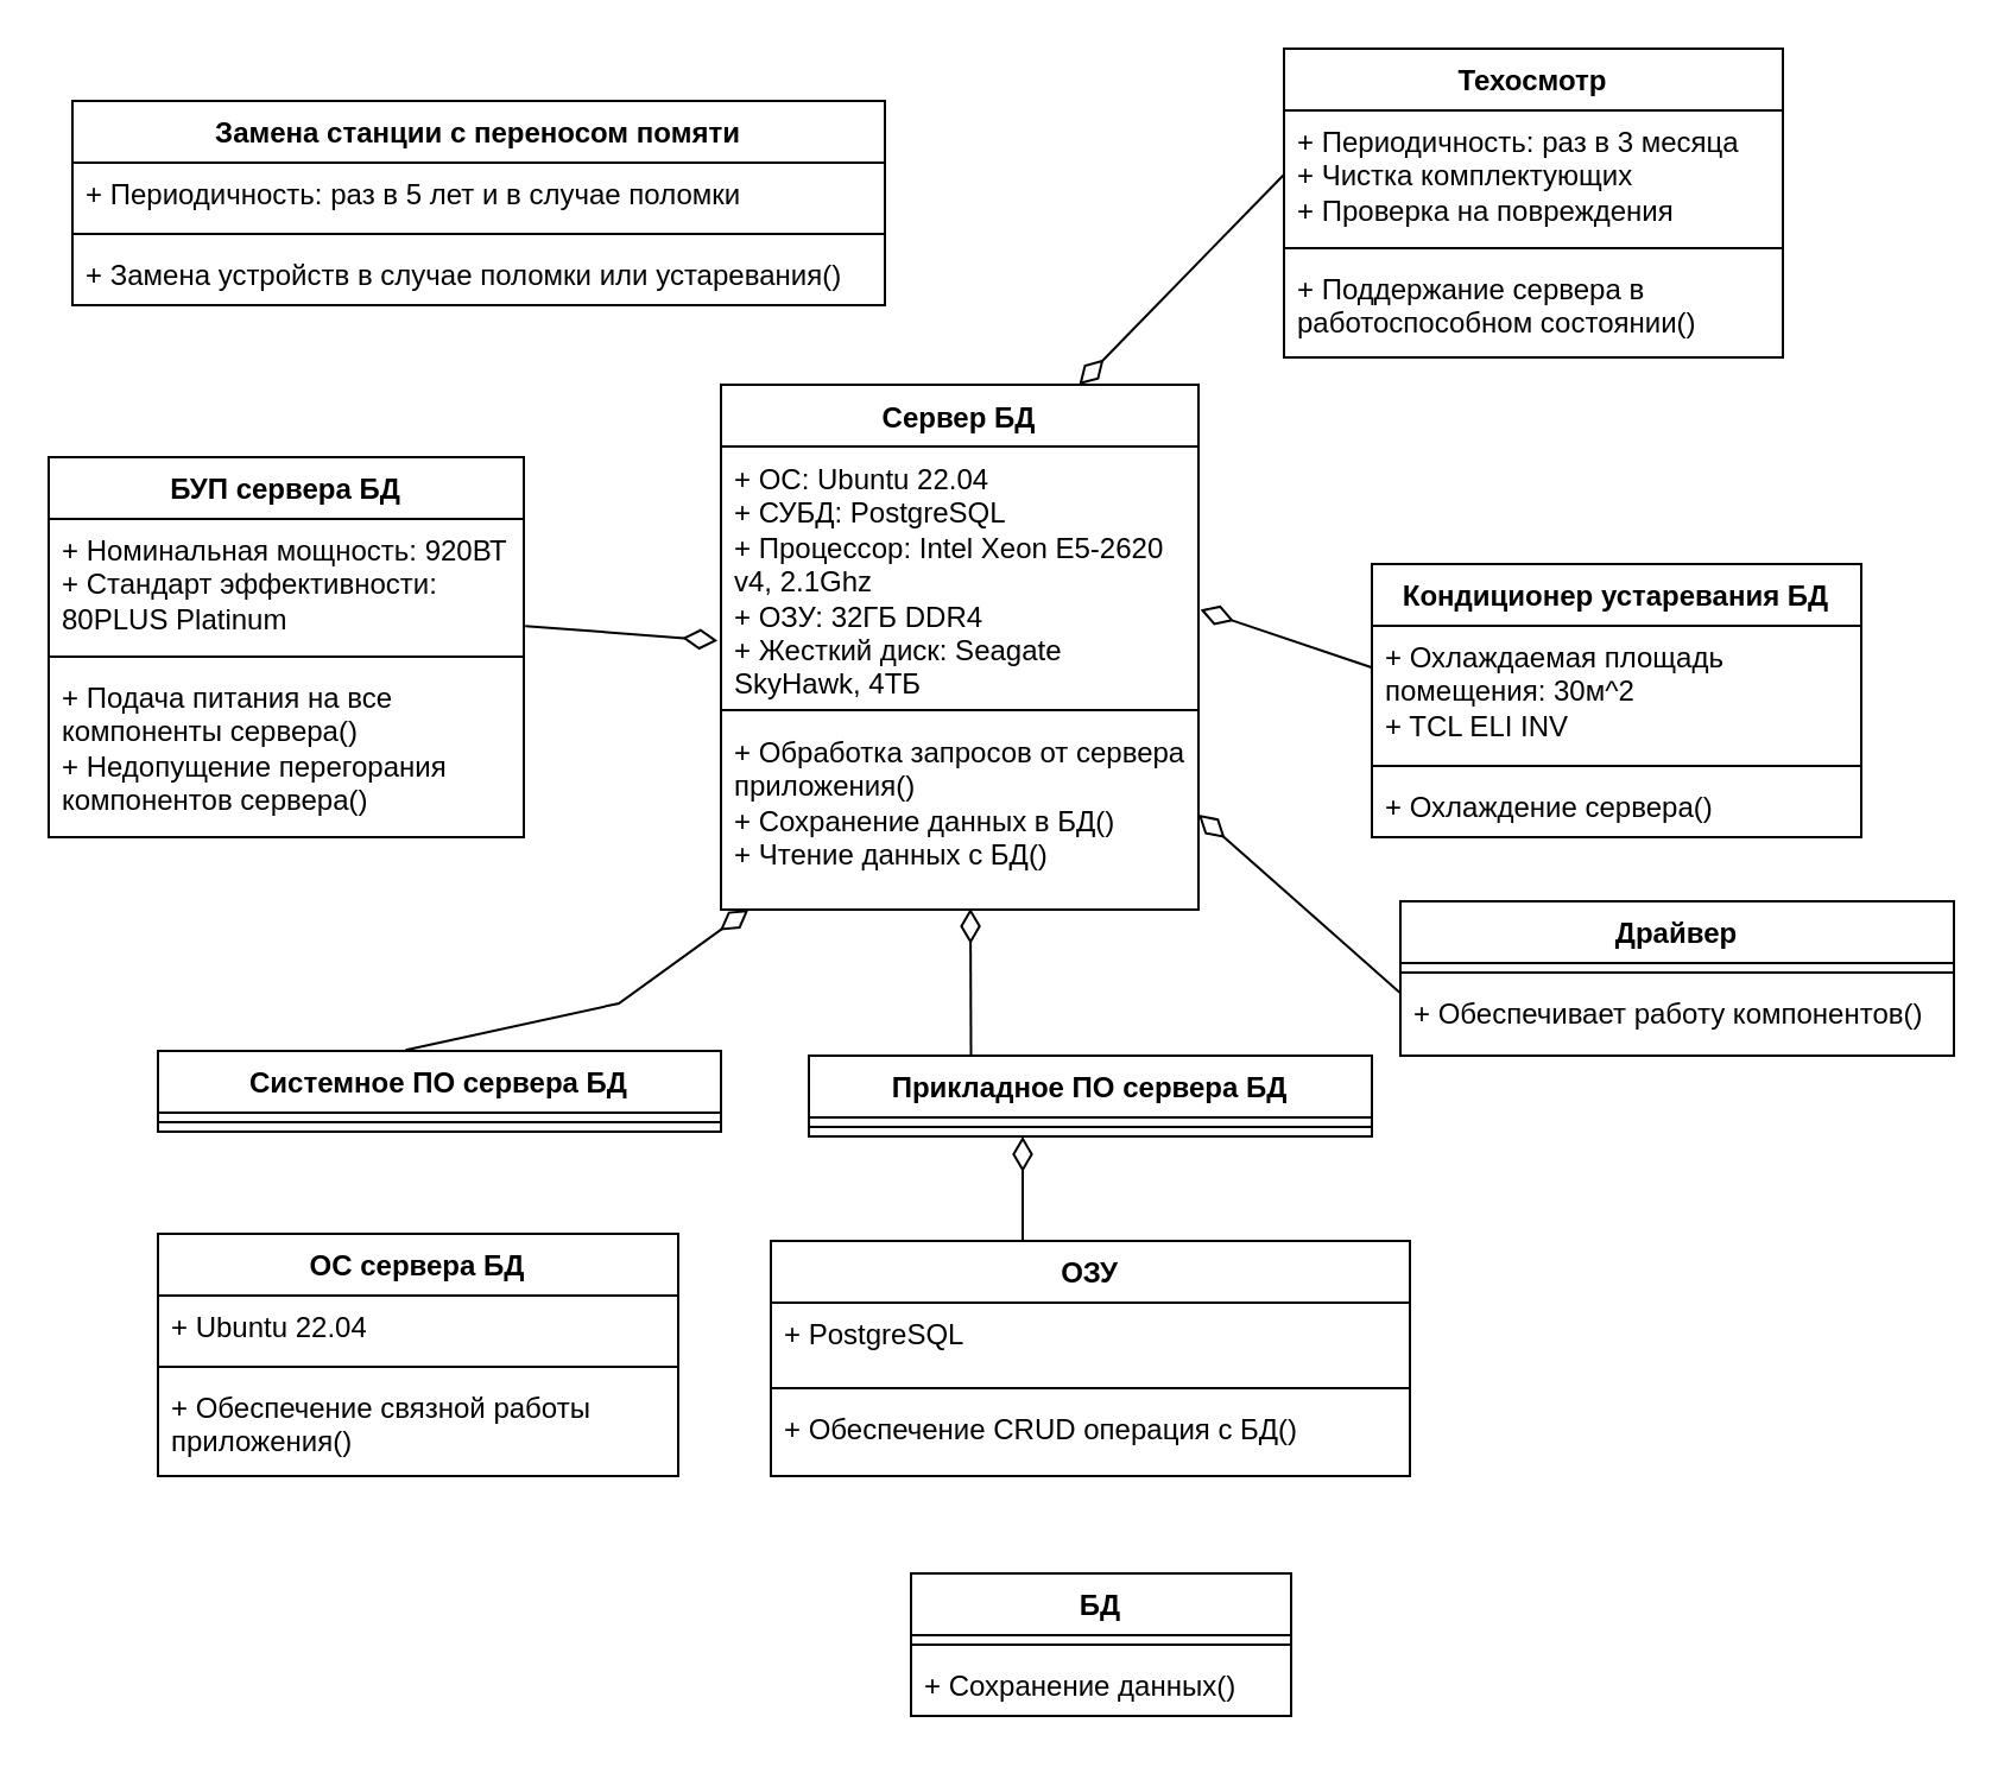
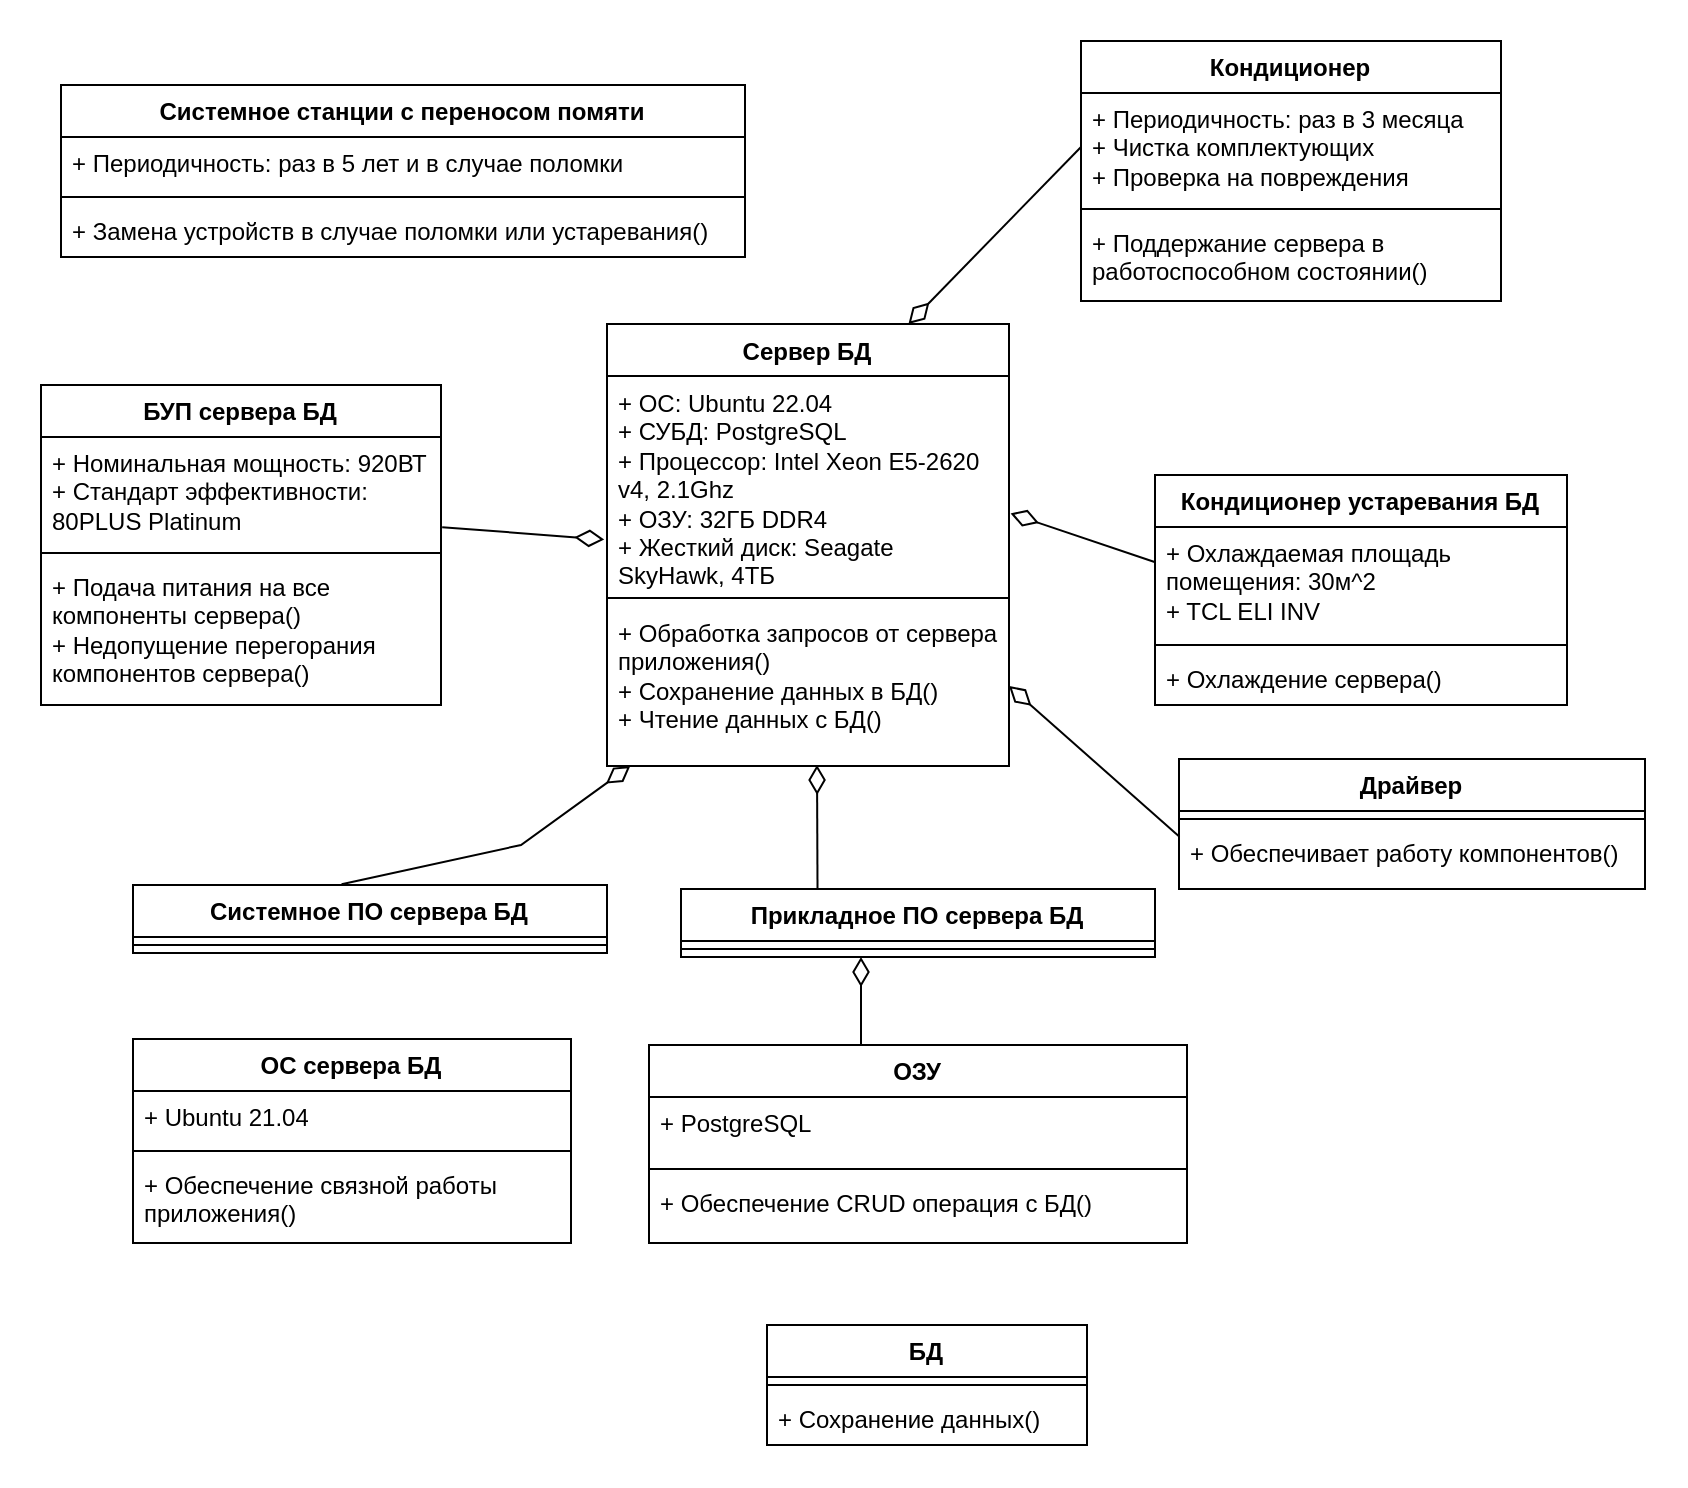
- <mxCell id="32" value="Техосмотр" style="swimlane;fontStyle=1;align=center;verticalAlign=top;childLayout=stackLayout;horizontal=1;startSize=26;horizontalStack=0;resizeParent=1;resizeParentMax=0;resizeLast=0;collapsible=1;marginBottom=0;whiteSpace=wrap;html=1;" parent="1" vertex="1"><mxGeometry x="540" y="20" width="210" height="130" as="geometry" /></mxCell>
+ <mxCell id="32" value="Кондиционер" style="swimlane;fontStyle=1;align=center;verticalAlign=top;childLayout=stackLayout;horizontal=1;startSize=26;horizontalStack=0;resizeParent=1;resizeParentMax=0;resizeLast=0;collapsible=1;marginBottom=0;whiteSpace=wrap;html=1;" parent="1" vertex="1"><mxGeometry x="540" y="20" width="210" height="130" as="geometry" /></mxCell>
- <mxCell id="28" value="Замена станции с переносом помяти" style="swimlane;fontStyle=1;align=center;verticalAlign=top;childLayout=stackLayout;horizontal=1;startSize=26;horizontalStack=0;resizeParent=1;resizeParentMax=0;resizeLast=0;collapsible=1;marginBottom=0;whiteSpace=wrap;html=1;" parent="1" vertex="1"><mxGeometry x="30" y="42" width="342" height="86" as="geometry" /></mxCell>
+ <mxCell id="28" value="Системное станции с переносом помяти" style="swimlane;fontStyle=1;align=center;verticalAlign=top;childLayout=stackLayout;horizontal=1;startSize=26;horizontalStack=0;resizeParent=1;resizeParentMax=0;resizeLast=0;collapsible=1;marginBottom=0;whiteSpace=wrap;html=1;" parent="1" vertex="1"><mxGeometry x="30" y="42" width="342" height="86" as="geometry" /></mxCell>
- <mxCell id="11" value="+ Ubuntu 22.04" style="text;strokeColor=none;fillColor=none;align=left;verticalAlign=top;spacingLeft=4;spacingRight=4;overflow=hidden;rotatable=0;points=[[0,0.5],[1,0.5]];portConstraint=eastwest;whiteSpace=wrap;html=1;" parent="10" vertex="1"><mxGeometry y="26" width="219" height="26" as="geometry" /></mxCell>
+ <mxCell id="11" value="+ Ubuntu 21.04" style="text;strokeColor=none;fillColor=none;align=left;verticalAlign=top;spacingLeft=4;spacingRight=4;overflow=hidden;rotatable=0;points=[[0,0.5],[1,0.5]];portConstraint=eastwest;whiteSpace=wrap;html=1;" parent="10" vertex="1"><mxGeometry y="26" width="219" height="26" as="geometry" /></mxCell>
